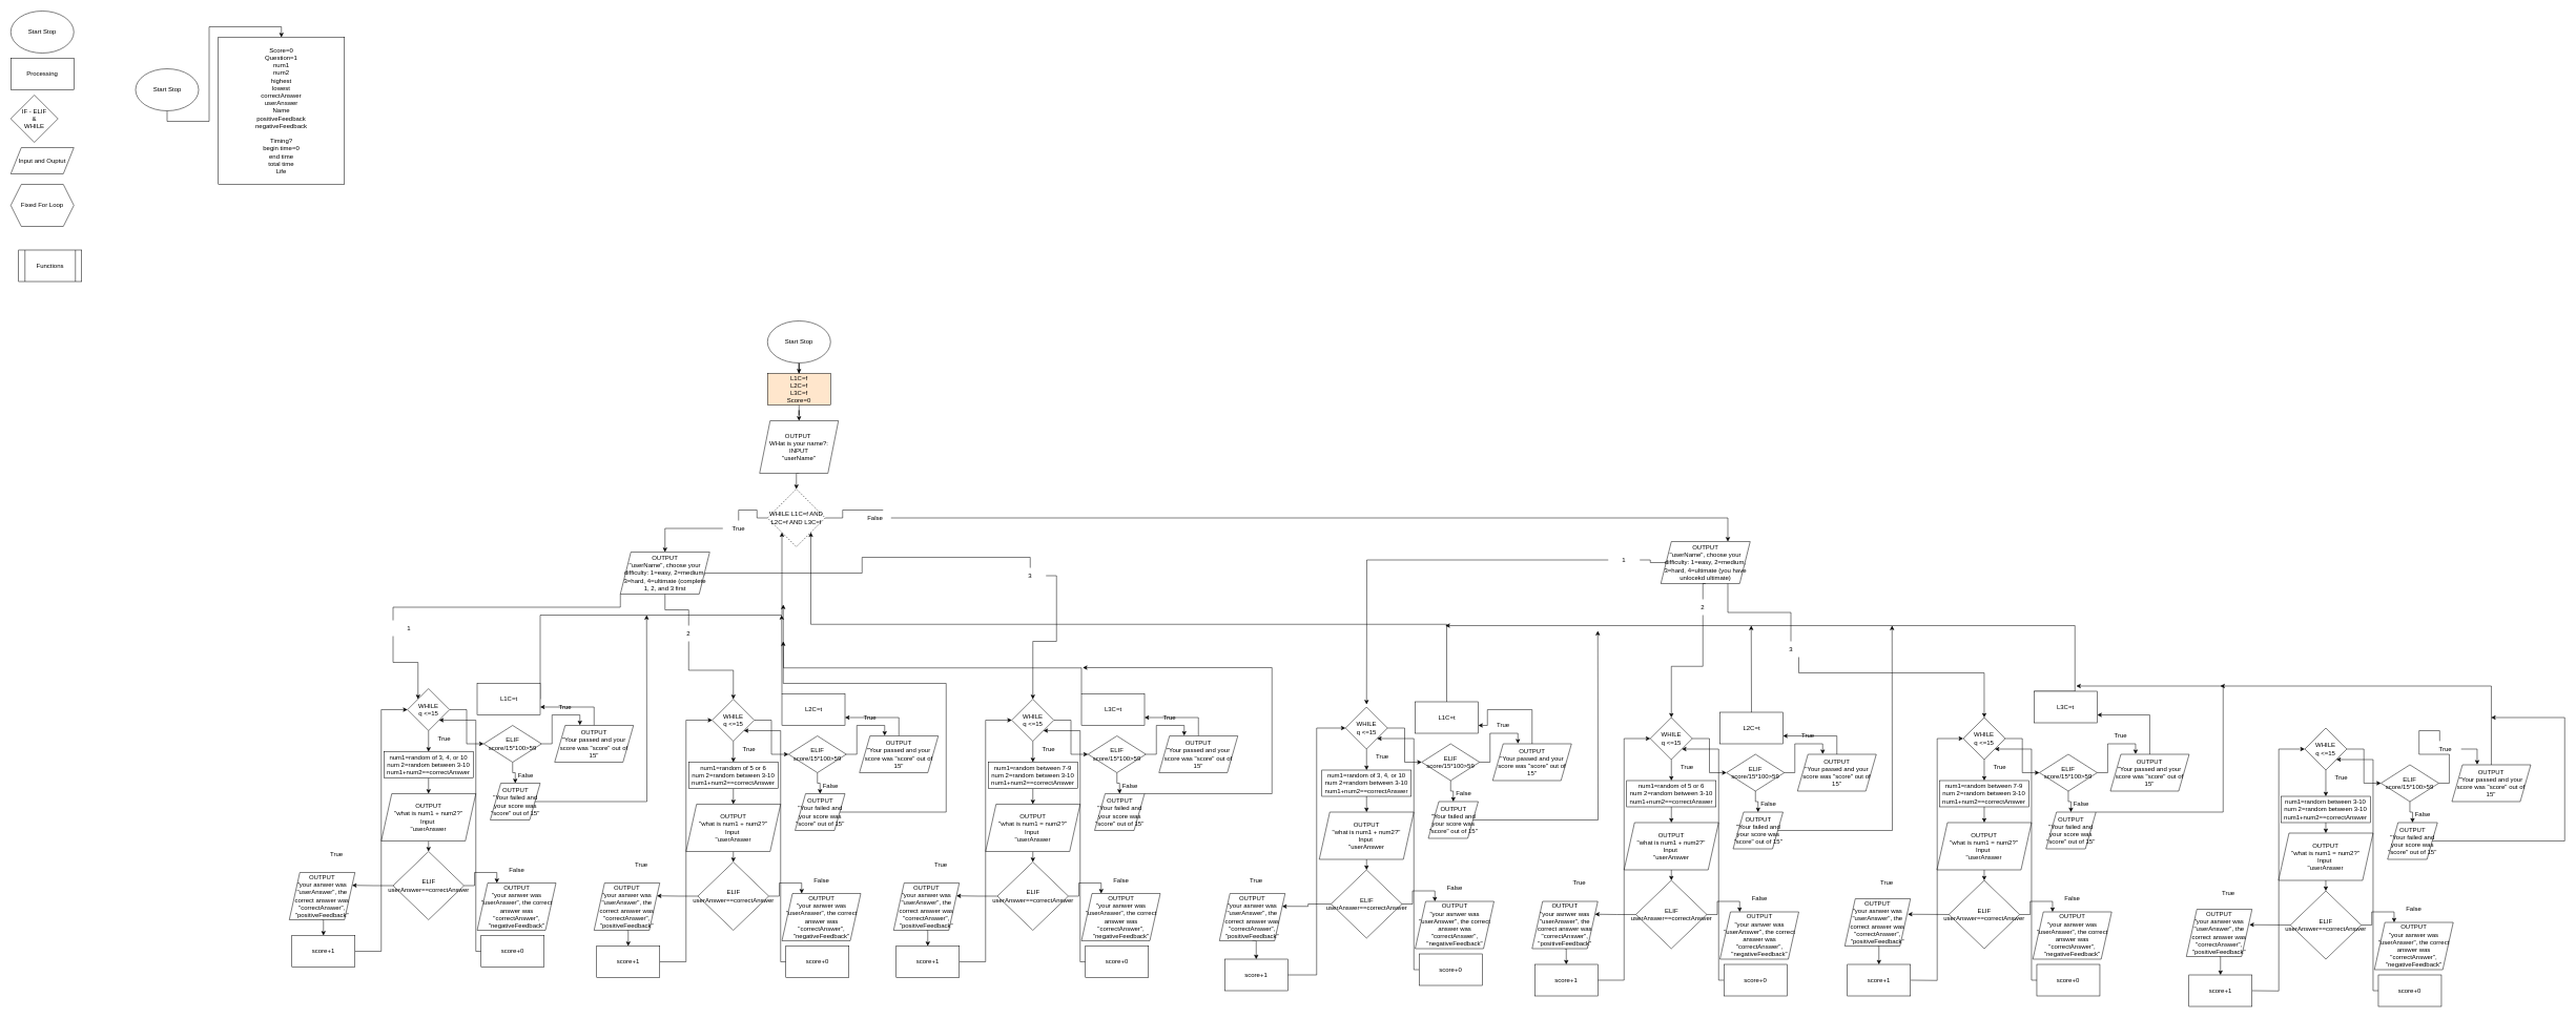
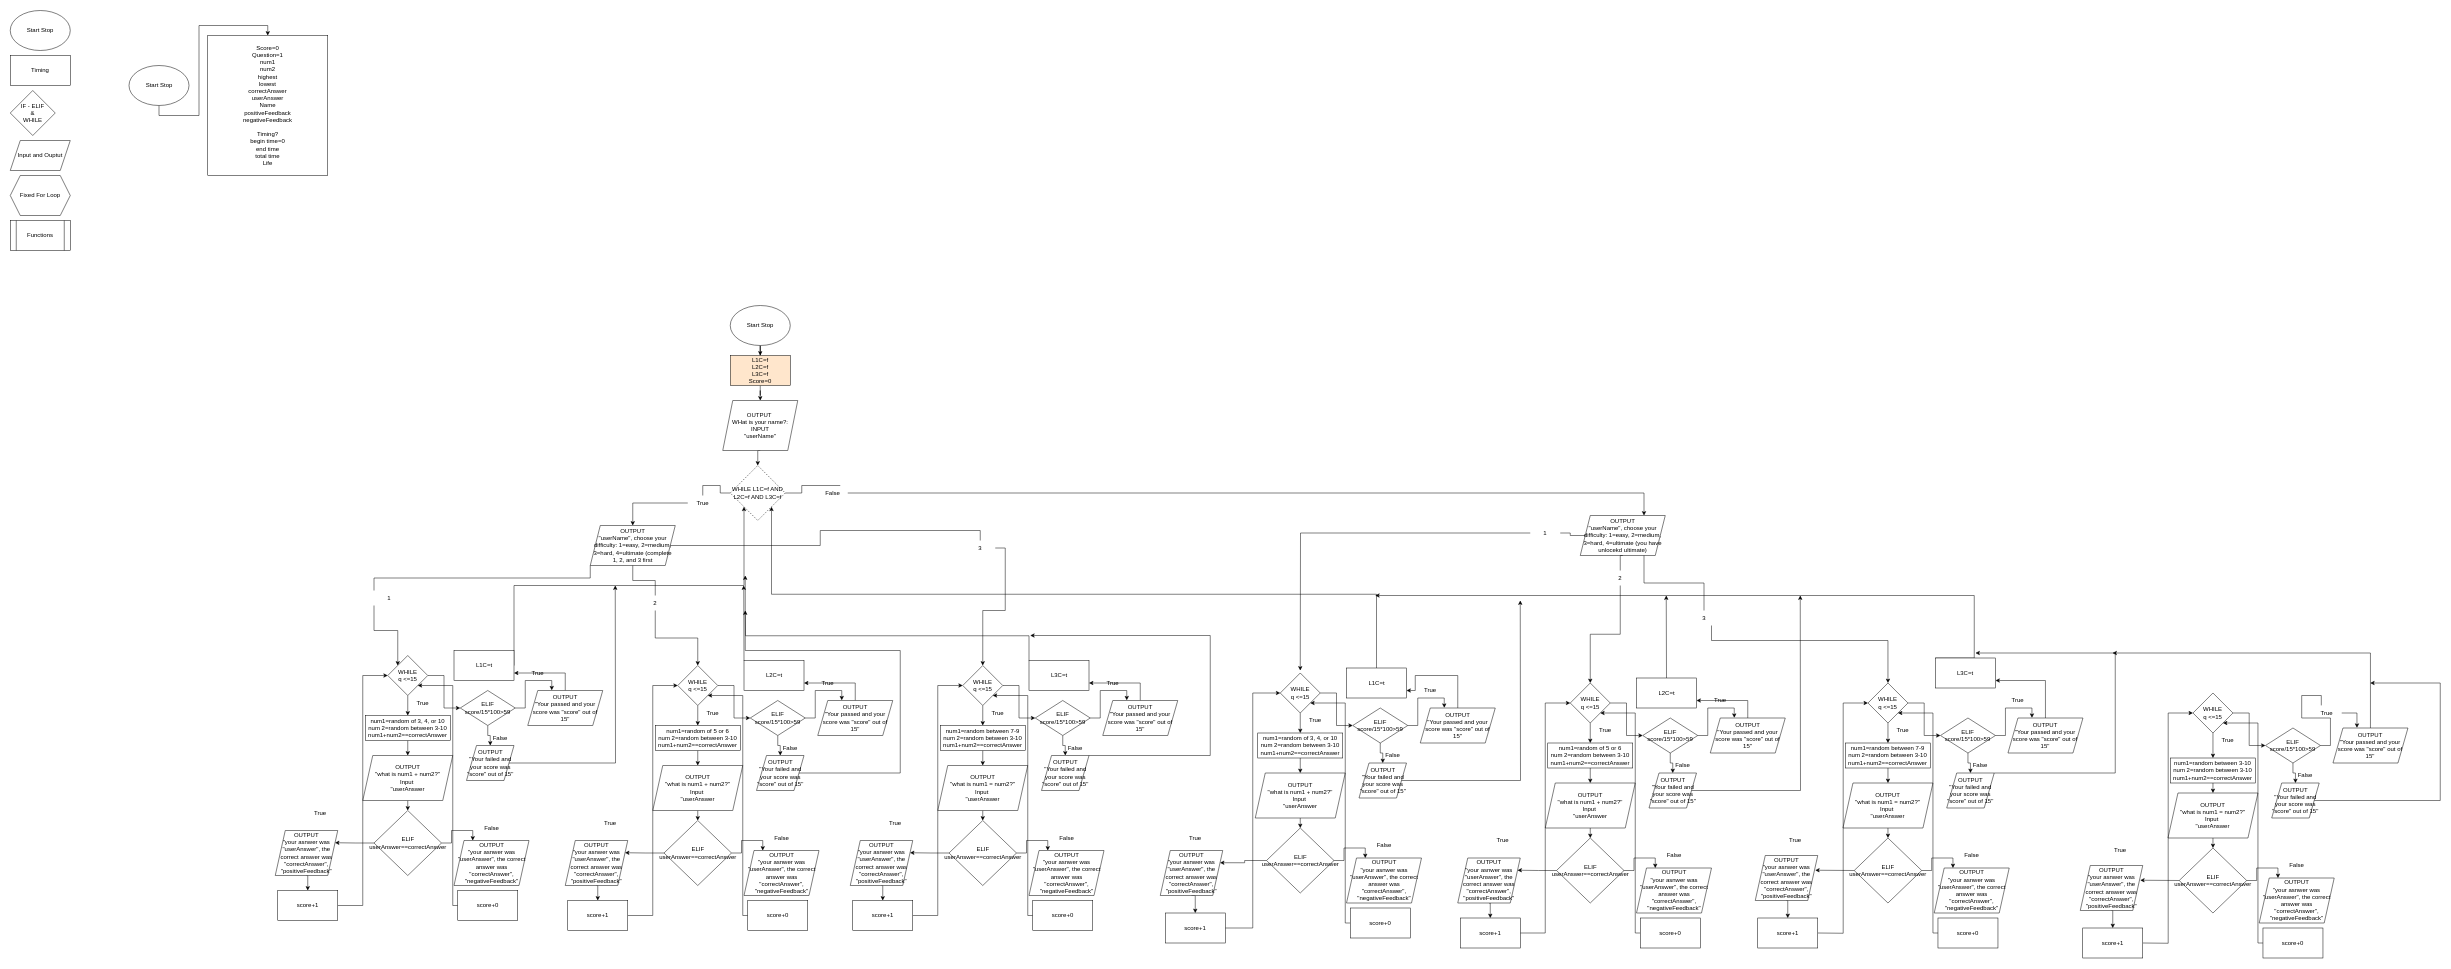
- <mxCell id="3" value="Processing" style="rounded=0;whiteSpace=wrap;html=1;" parent="1" vertex="1"><mxGeometry x="20" y="110" width="120" height="60" as="geometry" /></mxCell>
+ <mxCell id="3" value="Timing" style="rounded=0;whiteSpace=wrap;html=1;" parent="1" vertex="1"><mxGeometry x="20" y="110" width="120" height="60" as="geometry" /></mxCell>
- <mxCell id="5" value="Input and Ouptut" style="shape=parallelogram;perimeter=parallelogramPerimeter;whiteSpace=wrap;html=1;fixedSize=1;" parent="1" vertex="1"><mxGeometry x="20" y="280" width="120" height="50" as="geometry" /></mxCell>
+ <mxCell id="5" value="Input and Ouptut" style="shape=parallelogram;perimeter=parallelogramPerimeter;whiteSpace=wrap;html=1;fixedSize=1;" parent="1" vertex="1"><mxGeometry x="20" y="280" width="120" height="60" as="geometry" /></mxCell>
- <mxCell id="7" value="Functions" style="shape=process;whiteSpace=wrap;html=1;backgroundOutline=1;" parent="1" vertex="1"><mxGeometry x="35" y="475" width="120" height="60" as="geometry" /></mxCell>
+ <mxCell id="7" value="Functions" style="shape=process;whiteSpace=wrap;html=1;backgroundOutline=1;" parent="1" vertex="1"><mxGeometry x="20" y="440" width="120" height="60" as="geometry" /></mxCell>
